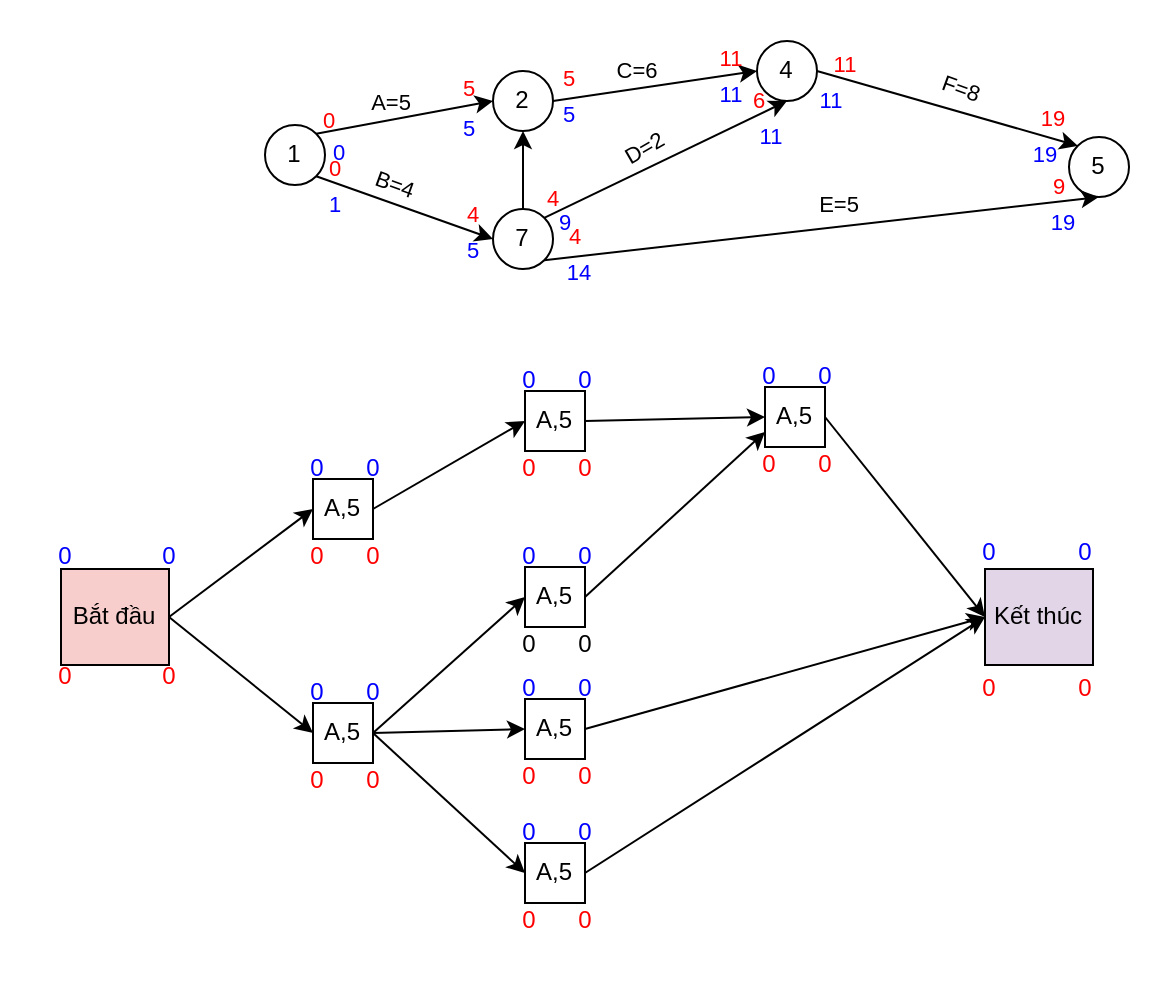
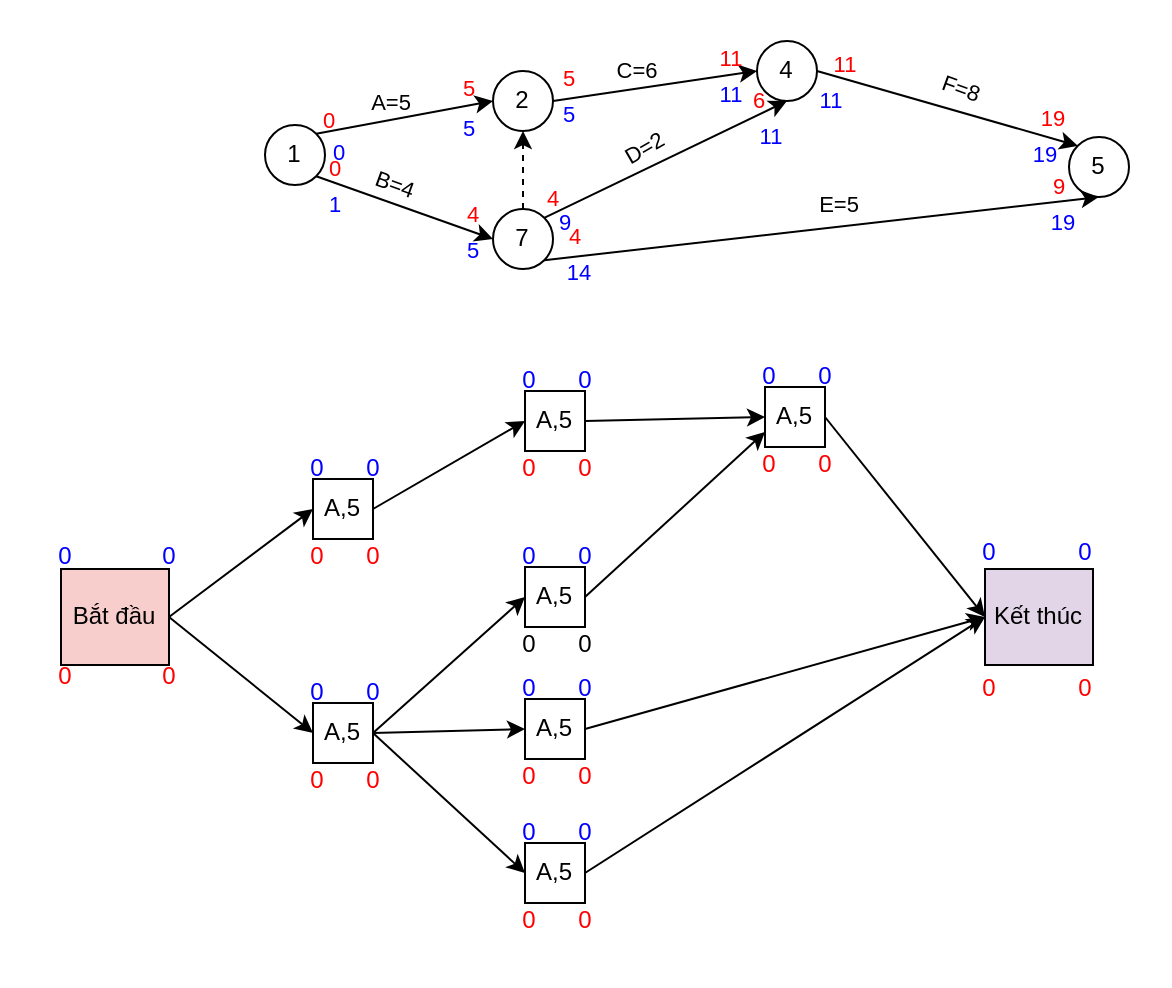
- <mxCell id="31" value="" style="endArrow=classic;html=1;rounded=0;labelBackgroundColor=none;dashed=0;entryX=0.5;entryY=1;entryDx=0;entryDy=0;exitX=0.5;exitY=0;exitDx=0;exitDy=0;" edge="1" parent="1" source="10" target="3"><mxGeometry width="50" height="50" relative="1" as="geometry"><mxPoint x="264" y="190" as="sourcePoint" /><mxPoint x="314" y="140" as="targetPoint" /></mxGeometry></mxCell>
+ <mxCell id="31" value="" style="endArrow=classic;html=1;rounded=0;labelBackgroundColor=none;dashed=1;entryX=0.5;entryY=1;entryDx=0;entryDy=0;exitX=0.5;exitY=0;exitDx=0;exitDy=0;" edge="1" parent="1" source="10" target="3"><mxGeometry width="50" height="50" relative="1" as="geometry"><mxPoint x="264" y="190" as="sourcePoint" /><mxPoint x="314" y="140" as="targetPoint" /></mxGeometry></mxCell>
